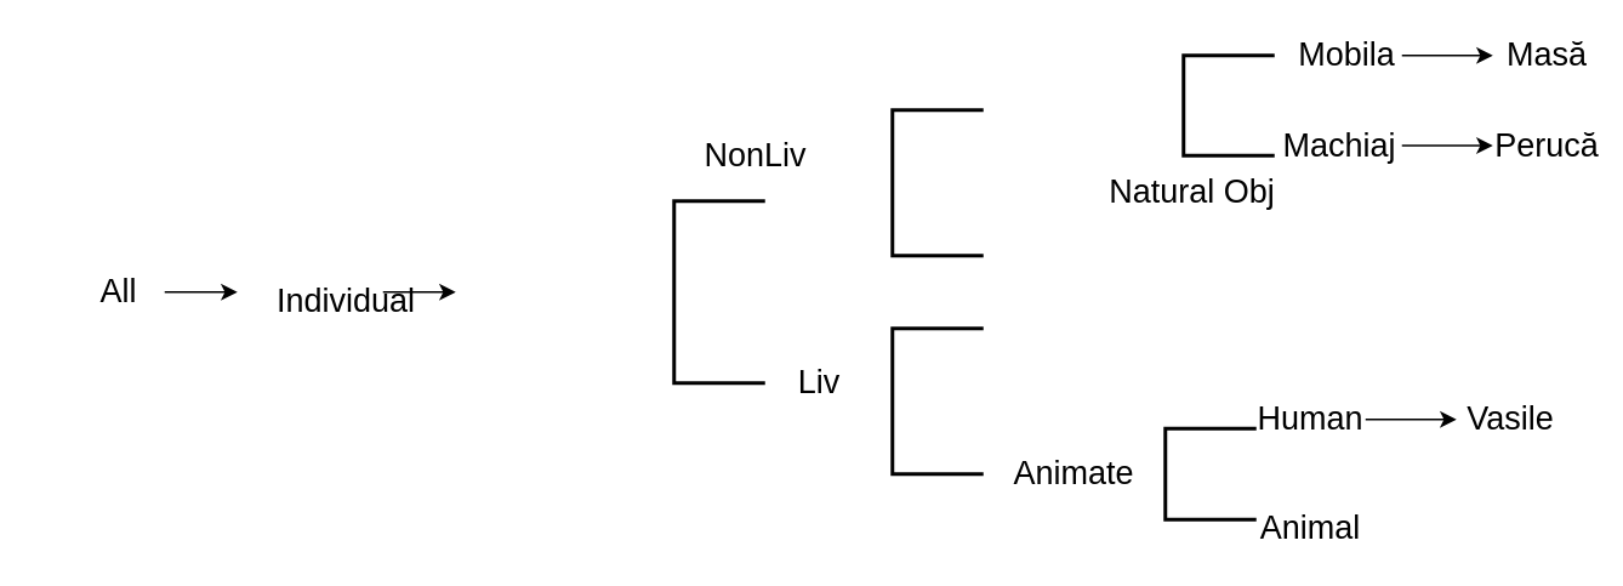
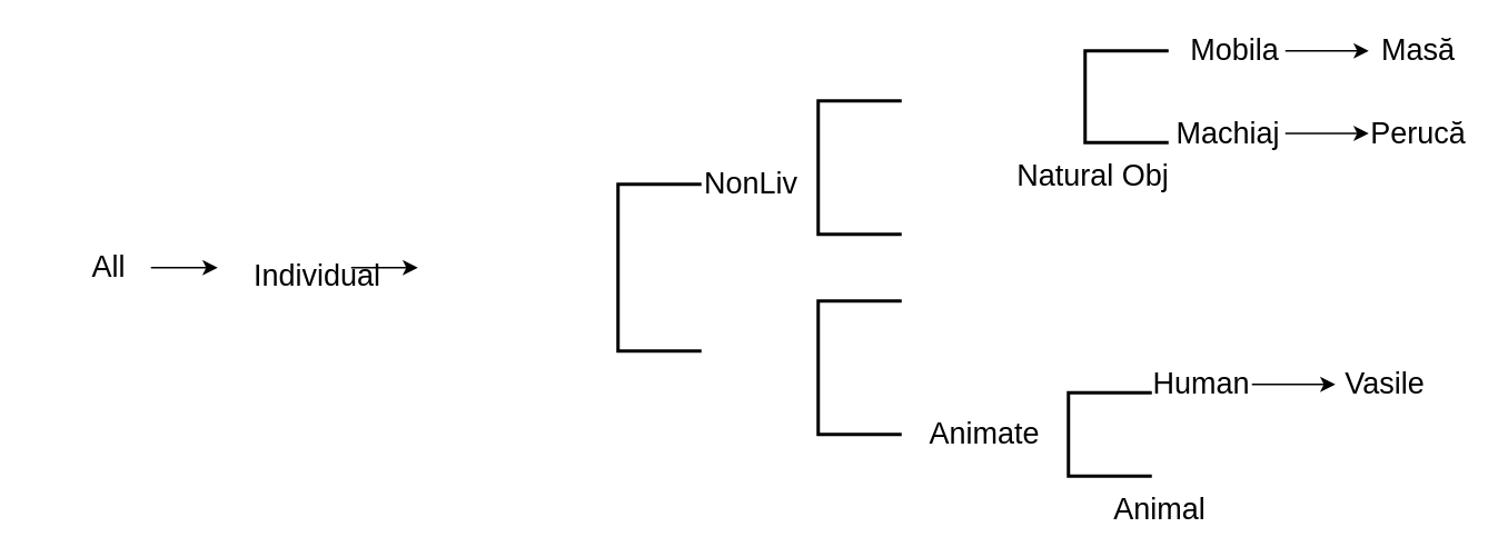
- <mxCell id="7" value="&lt;font style=&quot;font-size: 18px&quot;&gt;NonLiv&lt;/font&gt;" style="text;html=1;strokeColor=none;fillColor=none;align=center;verticalAlign=middle;whiteSpace=wrap;rounded=0;" vertex="1" parent="1"><mxGeometry x="395" y="75" width="40" height="20" as="geometry" /></mxCell>
+ <mxCell id="7" value="&lt;font style=&quot;font-size: 18px&quot;&gt;NonLiv&lt;/font&gt;" style="text;html=1;strokeColor=none;fillColor=none;align=center;verticalAlign=middle;whiteSpace=wrap;rounded=0;" vertex="1" parent="1"><mxGeometry x="430" y="100" width="40" height="20" as="geometry" /></mxCell>
- <mxCell id="8" value="&lt;font style=&quot;font-size: 18px&quot;&gt;Liv&lt;/font&gt;" style="text;html=1;strokeColor=none;fillColor=none;align=center;verticalAlign=middle;whiteSpace=wrap;rounded=0;" vertex="1" parent="1"><mxGeometry x="430" y="200" width="40" height="20" as="geometry" /></mxCell>
- <mxCell id="23" value="&lt;span style=&quot;font-size: 18px&quot;&gt;Animal&lt;/span&gt;" style="text;html=1;strokeColor=none;fillColor=none;align=center;verticalAlign=middle;whiteSpace=wrap;rounded=0;" vertex="1" parent="1"><mxGeometry x="700" y="280" width="40" height="20" as="geometry" /></mxCell>
+ <mxCell id="23" value="&lt;span style=&quot;font-size: 18px&quot;&gt;Animal&lt;/span&gt;" style="text;html=1;strokeColor=none;fillColor=none;align=center;verticalAlign=middle;whiteSpace=wrap;rounded=0;" vertex="1" parent="1"><mxGeometry x="675" y="295" width="40" height="20" as="geometry" /></mxCell>
